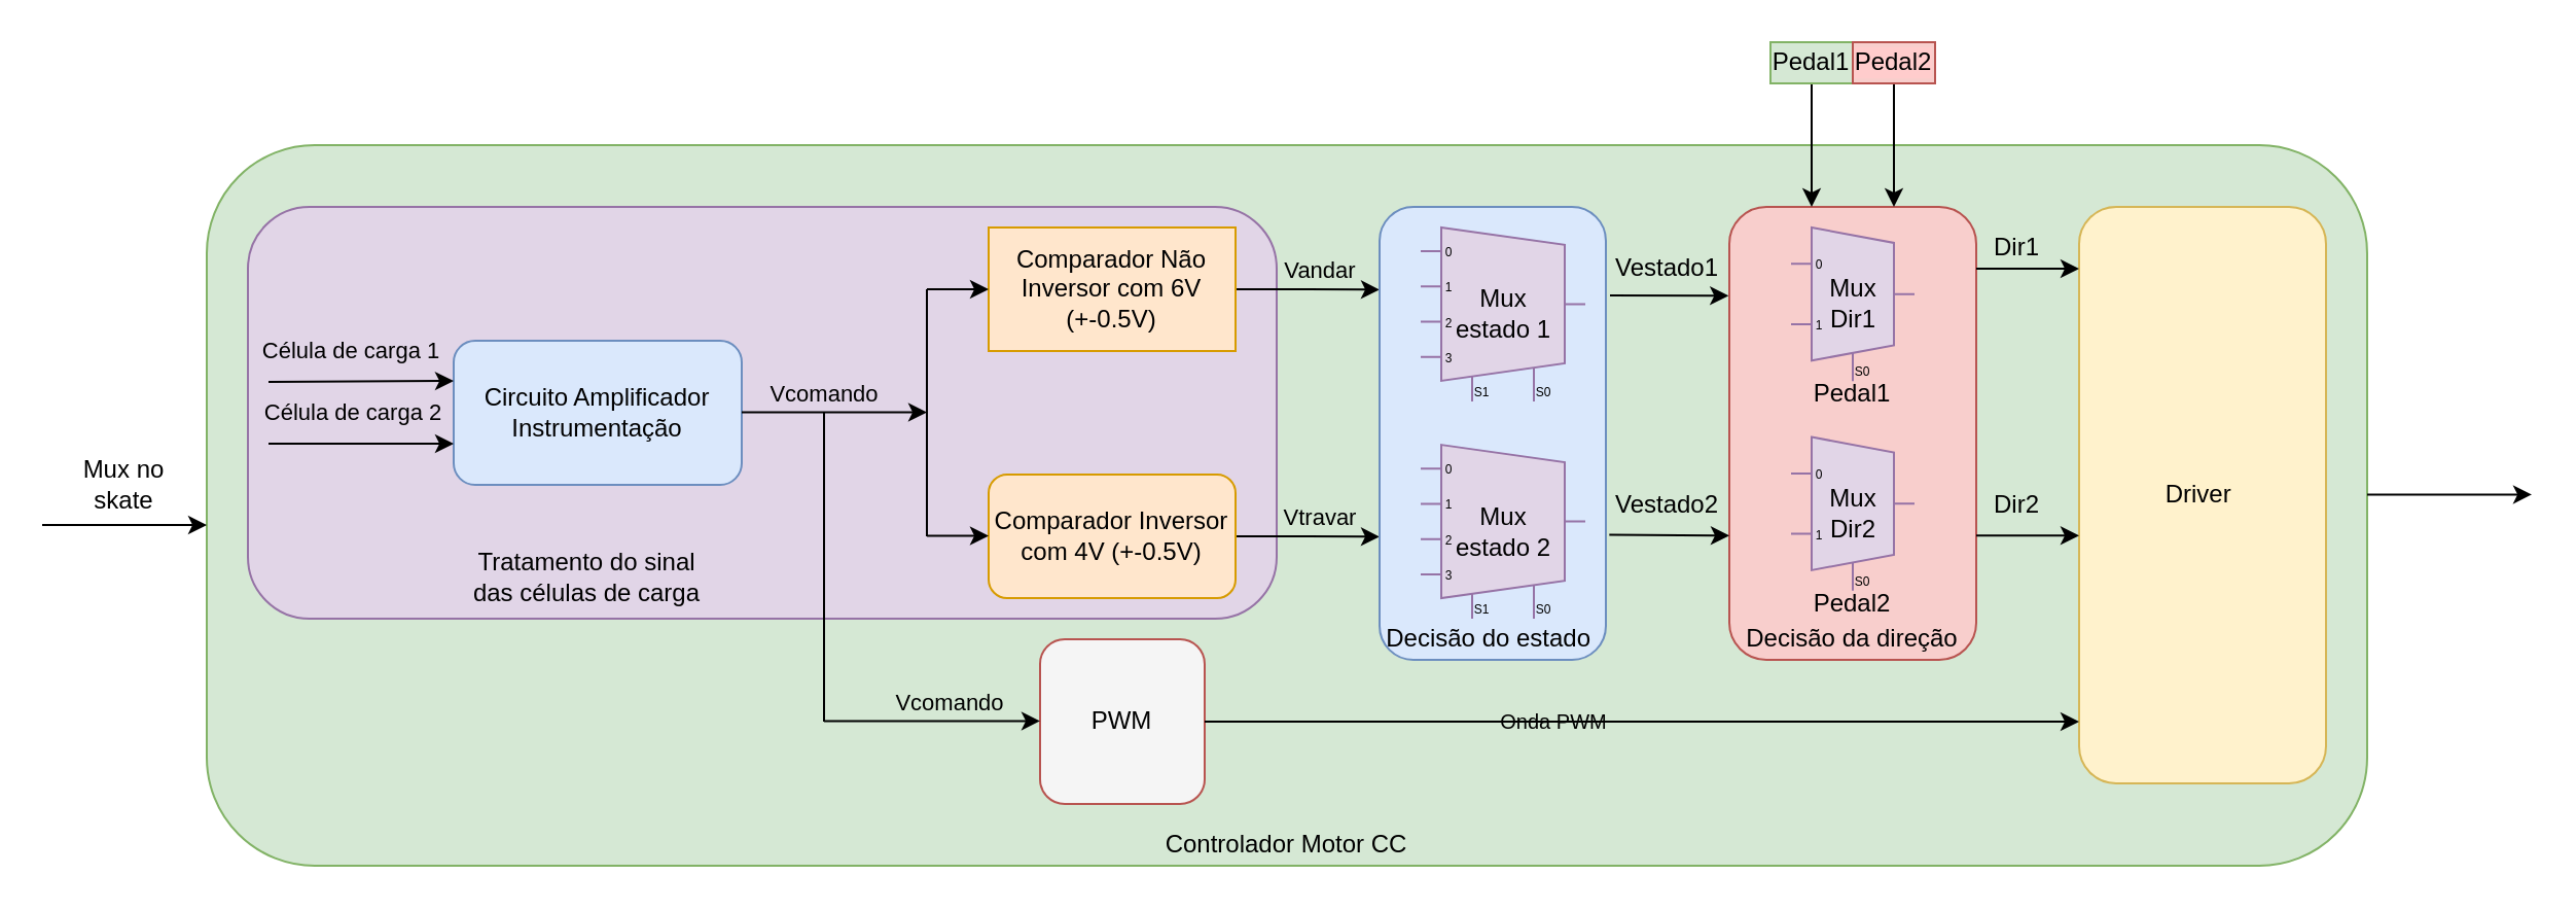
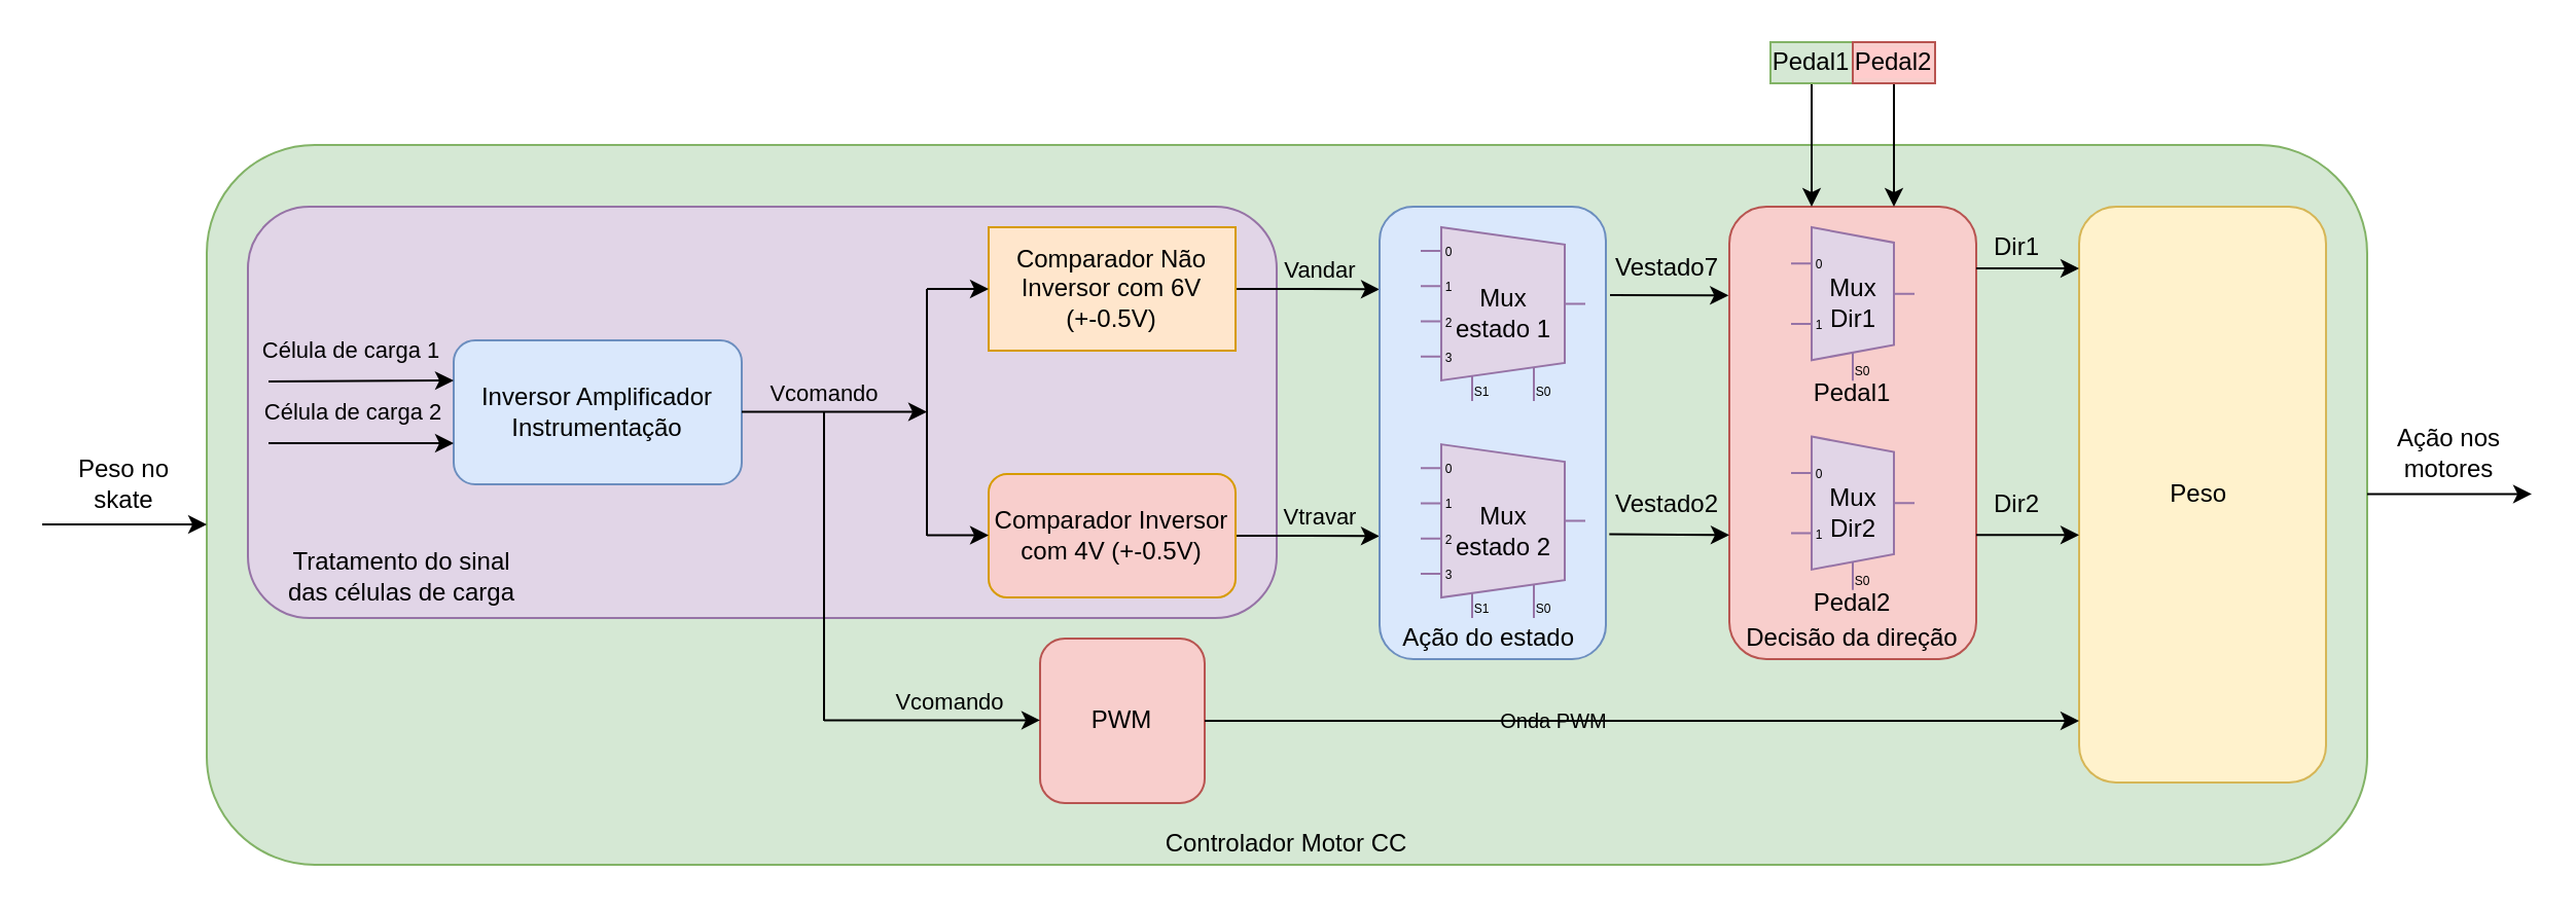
- <mxCell id="39" value="Vestado1" style="text;html=1;strokeColor=none;fillColor=none;align=center;verticalAlign=middle;whiteSpace=wrap;rounded=0;labelBackgroundColor=#d5e8d4;" parent="1" vertex="1"><mxGeometry x="790" y="120" width="40" height="20" as="geometry" /></mxCell>
+ <mxCell id="39" value="Vestado7" style="text;html=1;strokeColor=none;fillColor=none;align=center;verticalAlign=middle;whiteSpace=wrap;rounded=0;labelBackgroundColor=#d5e8d4;" parent="1" vertex="1"><mxGeometry x="790" y="120" width="40" height="20" as="geometry" /></mxCell>
- <mxCell id="9" value="Circuito Amplificador Instrumentação" style="rounded=1;whiteSpace=wrap;html=1;fillColor=#dae8fc;strokeColor=#6c8ebf;" parent="1" vertex="1"><mxGeometry x="220" y="165" width="140" height="70" as="geometry" /></mxCell>
+ <mxCell id="9" value="Inversor Amplificador Instrumentação" style="rounded=1;whiteSpace=wrap;html=1;fillColor=#dae8fc;strokeColor=#6c8ebf;" parent="1" vertex="1"><mxGeometry x="220" y="165" width="140" height="70" as="geometry" /></mxCell>
+ <mxCell id="56" value="Ação nos motores" style="text;html=1;strokeColor=none;fillColor=none;align=center;verticalAlign=middle;whiteSpace=wrap;rounded=0;" parent="55" vertex="1"><mxGeometry x="10" width="60" height="20" as="geometry" /></mxCell>
- <mxCell id="4" value="Mux no skate" style="text;html=1;strokeColor=none;fillColor=none;align=center;verticalAlign=middle;whiteSpace=wrap;rounded=0;" parent="1" vertex="1"><mxGeometry x="30" y="224.8" width="60" height="20" as="geometry" /></mxCell>
+ <mxCell id="4" value="Peso no skate" style="text;html=1;strokeColor=none;fillColor=none;align=center;verticalAlign=middle;whiteSpace=wrap;rounded=0;" parent="1" vertex="1"><mxGeometry x="30" y="224.8" width="60" height="20" as="geometry" /></mxCell>
- <mxCell id="7" value="Driver&amp;nbsp;" style="rounded=1;whiteSpace=wrap;html=1;fillColor=#fff2cc;strokeColor=#d6b656;" parent="1" vertex="1"><mxGeometry x="1010" y="100" width="120" height="280" as="geometry" /></mxCell>
+ <mxCell id="7" value="Peso&amp;nbsp;" style="rounded=1;whiteSpace=wrap;html=1;fillColor=#fff2cc;strokeColor=#d6b656;" parent="1" vertex="1"><mxGeometry x="1010" y="100" width="120" height="280" as="geometry" /></mxCell>
- <mxCell id="20" value="Comparador Inversor com 4V (+-0.5V)" style="rounded=1;whiteSpace=wrap;html=1;fillColor=#ffe6cc;strokeColor=#d79b00;" parent="1" vertex="1"><mxGeometry x="480" y="230" width="120" height="60" as="geometry" /></mxCell>
+ <mxCell id="20" value="Comparador Inversor com 4V (+-0.5V)" style="rounded=1;whiteSpace=wrap;html=1;fillColor=#f8cecc;strokeColor=#d79b00;" parent="1" vertex="1"><mxGeometry x="480" y="230" width="120" height="60" as="geometry" /></mxCell>
- <mxCell id="8" value="Tratamento do sinal das células de carga" style="text;html=1;strokeColor=none;fillColor=none;align=center;verticalAlign=middle;whiteSpace=wrap;rounded=0;" parent="1" vertex="1"><mxGeometry x="220" y="270" width="130" height="20" as="geometry" /></mxCell>
+ <mxCell id="8" value="Tratamento do sinal das células de carga" style="text;html=1;strokeColor=none;fillColor=none;align=center;verticalAlign=middle;whiteSpace=wrap;rounded=0;" parent="1" vertex="1"><mxGeometry x="130" y="270" width="130" height="20" as="geometry" /></mxCell>
- <mxCell id="53" value="&lt;span style=&quot;&quot;&gt;Decisão do estado&amp;nbsp;&lt;/span&gt;" style="text;html=1;strokeColor=none;fillColor=none;align=center;verticalAlign=middle;whiteSpace=wrap;rounded=0;labelBackgroundColor=none;" parent="1" vertex="1"><mxGeometry x="655" y="300" width="140" height="20" as="geometry" /></mxCell>
+ <mxCell id="53" value="&lt;span style=&quot;&quot;&gt;Ação do estado&amp;nbsp;&lt;/span&gt;" style="text;html=1;strokeColor=none;fillColor=none;align=center;verticalAlign=middle;whiteSpace=wrap;rounded=0;labelBackgroundColor=none;" parent="1" vertex="1"><mxGeometry x="655" y="300" width="140" height="20" as="geometry" /></mxCell>
- <mxCell id="25" value="PWM" style="rounded=1;whiteSpace=wrap;html=1;shadow=0;dashed=0;sketch=0;strokeWidth=1;fillColor=#f5f5f5;strokeColor=#b85450;" parent="1" vertex="1"><mxGeometry x="505" y="310" width="80" height="80" as="geometry" /></mxCell>
+ <mxCell id="25" value="PWM" style="rounded=1;whiteSpace=wrap;html=1;shadow=0;dashed=0;sketch=0;strokeWidth=1;fillColor=#f8cecc;strokeColor=#b85450;" parent="1" vertex="1"><mxGeometry x="505" y="310" width="80" height="80" as="geometry" /></mxCell>
